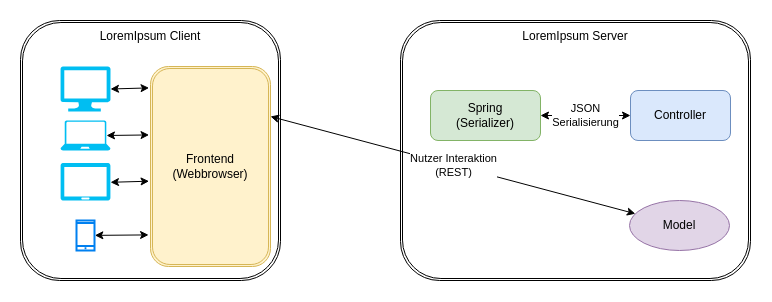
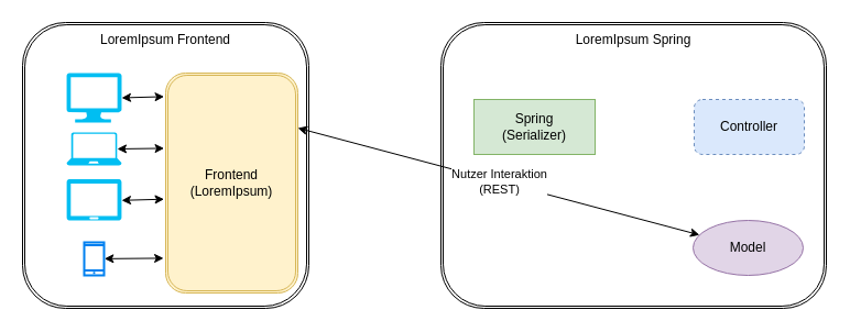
- <mxCell id="2" value="LoremIpsum Client" style="shape=ext;double=1;rounded=1;whiteSpace=wrap;html=1;verticalAlign=top;" vertex="1" parent="1"><mxGeometry x="20" y="20" width="260" height="260" as="geometry" /></mxCell>
+ <mxCell id="2" value="LoremIpsum Frontend" style="shape=ext;double=1;rounded=1;whiteSpace=wrap;html=1;verticalAlign=top;" vertex="1" parent="1"><mxGeometry x="20" y="20" width="260" height="260" as="geometry" /></mxCell>
- <mxCell id="3" value="LoremIpsum Server" style="shape=ext;double=1;rounded=1;whiteSpace=wrap;html=1;verticalAlign=top;" vertex="1" parent="1"><mxGeometry x="400" y="20" width="350" height="260" as="geometry" /></mxCell>
+ <mxCell id="3" value="LoremIpsum Spring" style="shape=ext;double=1;rounded=1;whiteSpace=wrap;html=1;verticalAlign=top;" vertex="1" parent="1"><mxGeometry x="400" y="20" width="350" height="260" as="geometry" /></mxCell>
- <mxCell id="5" value="Spring&lt;br&gt;(Serializer)" style="rounded=1;whiteSpace=wrap;html=1;fillColor=#d5e8d4;strokeColor=#82b366;" vertex="1" parent="1"><mxGeometry x="430" y="90" width="110" height="50" as="geometry" /></mxCell>
+ <mxCell id="5" value="Spring&lt;br&gt;(Serializer)" style="whiteSpace=wrap;html=1;fillColor=#d5e8d4;strokeColor=#82b366;rounded=0;" vertex="1" parent="1"><mxGeometry x="430" y="90" width="110" height="50" as="geometry" /></mxCell>
- <mxCell id="8" value="JSON&lt;br&gt;Serialisierung" style="endArrow=classic;startArrow=classic;html=1;rounded=0;entryX=0;entryY=0.5;entryDx=0;entryDy=0;exitX=1;exitY=0.5;exitDx=0;exitDy=0;" edge="1" parent="1" source="5" target="6"><mxGeometry width="50" height="50" relative="1" as="geometry"><mxPoint x="500" y="0" as="sourcePoint" /><mxPoint x="550" y="-50" as="targetPoint" /></mxGeometry></mxCell>
- <mxCell id="6" value="Controller" style="rounded=1;whiteSpace=wrap;html=1;fillColor=#dae8fc;strokeColor=#6c8ebf;" vertex="1" parent="1"><mxGeometry x="630" y="90" width="100" height="50" as="geometry" /></mxCell>
+ <mxCell id="6" value="Controller" style="rounded=1;whiteSpace=wrap;html=1;fillColor=#dae8fc;strokeColor=#6c8ebf;dashed=1;" vertex="1" parent="1"><mxGeometry x="630" y="90" width="100" height="50" as="geometry" /></mxCell>
- <mxCell id="4" value="Frontend&lt;br&gt;(Webbrowser)" style="shape=ext;double=1;rounded=1;whiteSpace=wrap;html=1;fillColor=#fff2cc;strokeColor=#d6b656;" vertex="1" parent="1"><mxGeometry x="150" y="66" width="120" height="200" as="geometry" /></mxCell>
+ <mxCell id="4" value="Frontend&lt;br&gt;(LoremIpsum)" style="shape=ext;double=1;rounded=1;whiteSpace=wrap;html=1;fillColor=#fff2cc;strokeColor=#d6b656;" vertex="1" parent="1"><mxGeometry x="150" y="66" width="120" height="200" as="geometry" /></mxCell>
